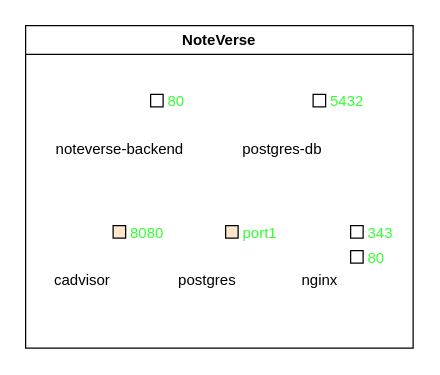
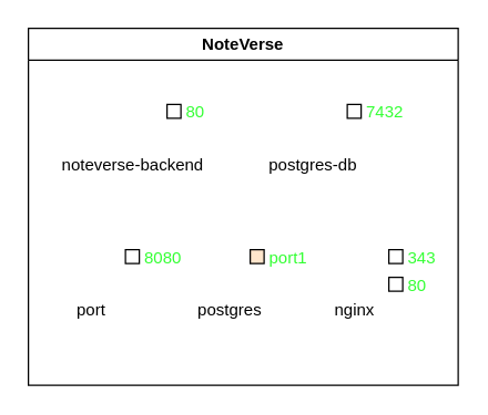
- <mxCell id="9" value="5432" style="fontStyle=0;labelPosition=right;verticalLabelPosition=middle;align=left;verticalAlign=middle;spacingLeft=2;fontColor=#33FF33;" vertex="1" parent="2"><mxGeometry x="230" y="55" width="10" height="10" as="geometry" /></mxCell>
+ <mxCell id="9" value="7432" style="fontStyle=0;labelPosition=right;verticalLabelPosition=middle;align=left;verticalAlign=middle;spacingLeft=2;fontColor=#33FF33;" vertex="1" parent="2"><mxGeometry x="230" y="55" width="10" height="10" as="geometry" /></mxCell>
- <mxCell id="11" value="8080" style="fontStyle=0;labelPosition=right;verticalLabelPosition=middle;align=left;verticalAlign=middle;spacingLeft=2;fontColor=#33FF33;fillColor=#ffe6cc;" vertex="1" parent="2"><mxGeometry x="70" y="160" width="10" height="10" as="geometry" /></mxCell>
+ <mxCell id="11" value="8080" style="fontStyle=0;labelPosition=right;verticalLabelPosition=middle;align=left;verticalAlign=middle;spacingLeft=2;fontColor=#33FF33;" vertex="1" parent="2"><mxGeometry x="70" y="160" width="10" height="10" as="geometry" /></mxCell>
- <mxCell id="5" value="cadvisor" style="shape=image;html=1;verticalAlign=top;verticalLabelPosition=bottom;labelBackgroundColor=#ffffff;imageAspect=0;aspect=fixed;image=https://cdn1.iconfinder.com/data/icons/unicons-line-vol-3/24/docker-128.png" vertex="1" parent="2"><mxGeometry x="20" y="140" width="50" height="50" as="geometry" /></mxCell>
+ <mxCell id="5" value="port" style="shape=image;html=1;verticalAlign=top;verticalLabelPosition=bottom;labelBackgroundColor=#ffffff;imageAspect=0;aspect=fixed;image=https://cdn1.iconfinder.com/data/icons/unicons-line-vol-3/24/docker-128.png" vertex="1" parent="2"><mxGeometry x="20" y="140" width="50" height="50" as="geometry" /></mxCell>
